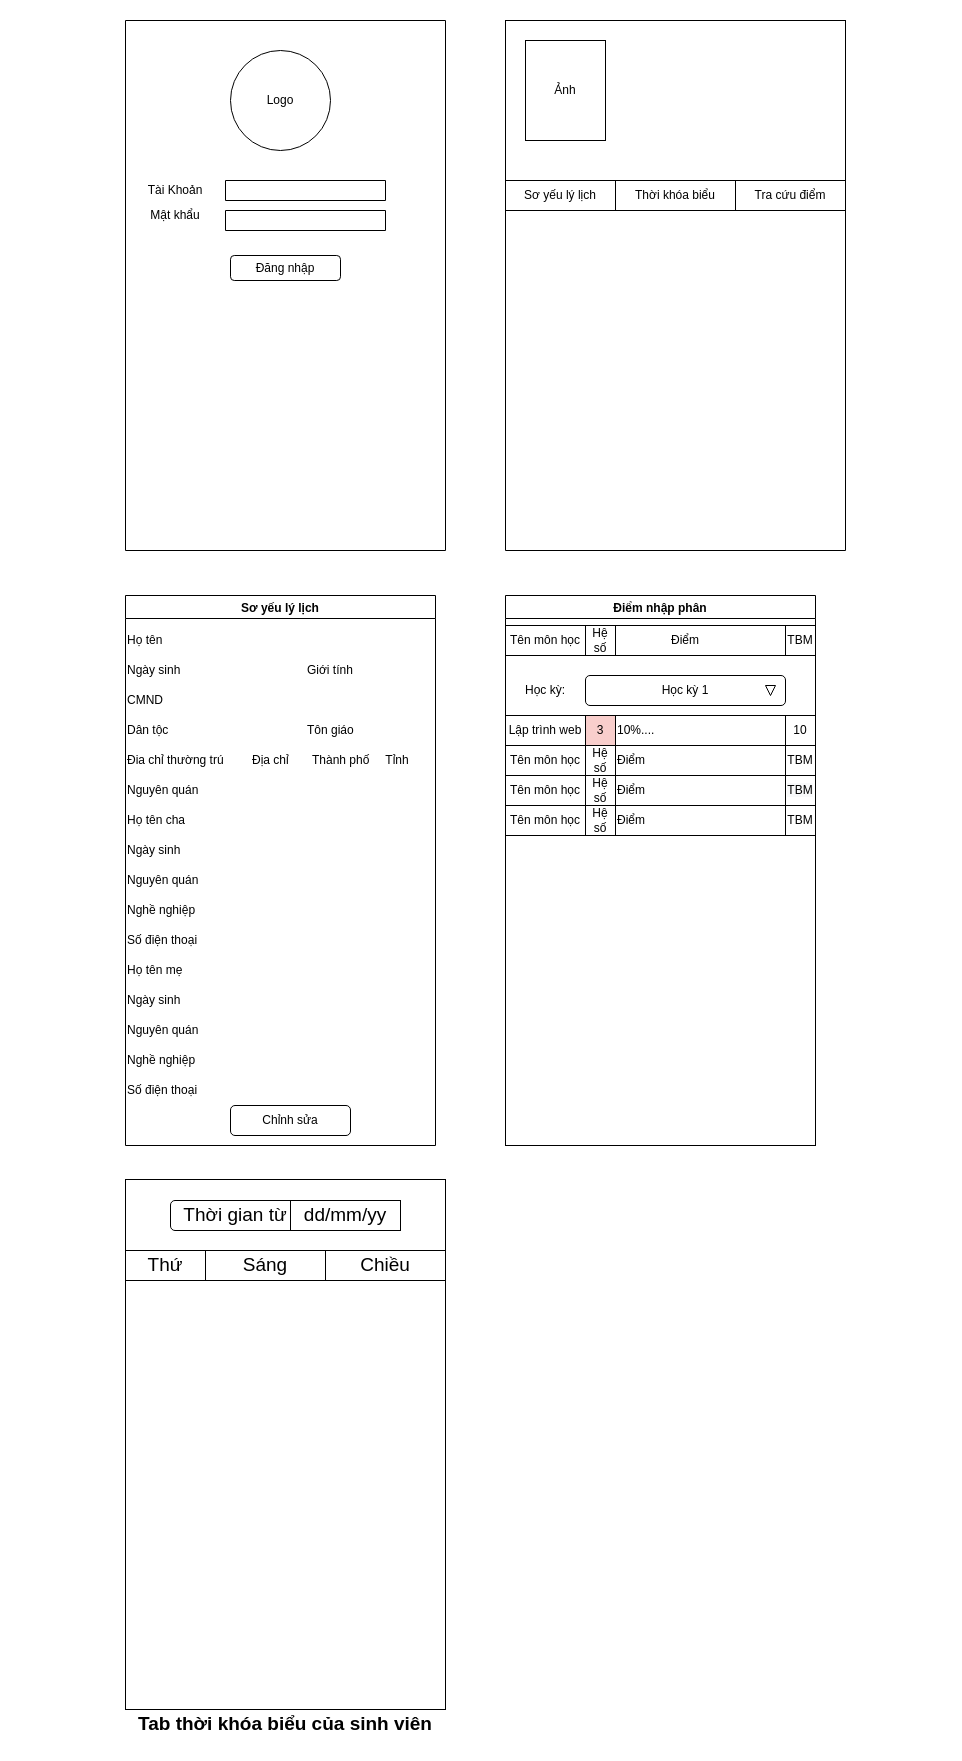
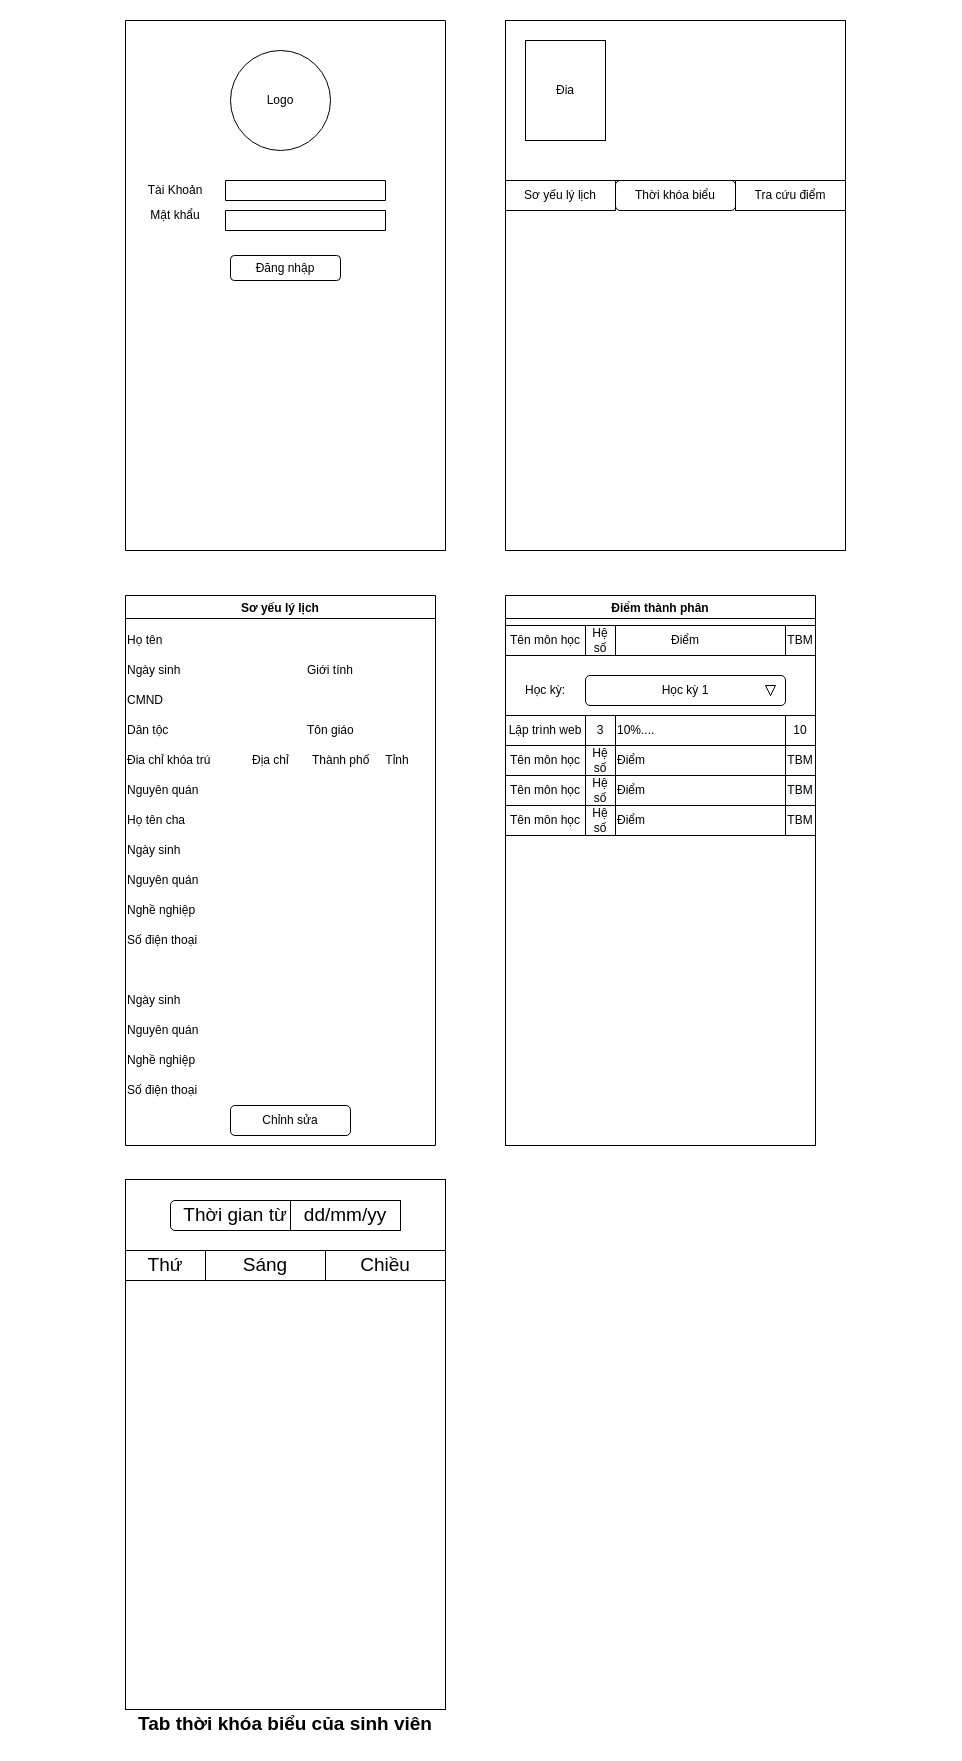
- <mxCell id="9" value="Ảnh" style="rounded=0;whiteSpace=wrap;html=1;" parent="1" vertex="1"><mxGeometry x="525" y="40" width="80" height="100" as="geometry" /></mxCell>
+ <mxCell id="9" value="Đia" style="rounded=0;whiteSpace=wrap;html=1;" parent="1" vertex="1"><mxGeometry x="525" y="40" width="80" height="100" as="geometry" /></mxCell>
- <mxCell id="71" value="Thời khóa biểu" style="rounded=0;whiteSpace=wrap;html=1;" parent="1" vertex="1"><mxGeometry x="615" y="180" width="120" height="30" as="geometry" /></mxCell>
+ <mxCell id="71" value="Thời khóa biểu" style="whiteSpace=wrap;html=1;rounded=1;" parent="1" vertex="1"><mxGeometry x="615" y="180" width="120" height="30" as="geometry" /></mxCell>
- <mxCell id="33" value="Điểm nhập phân" style="swimlane;labelBackgroundColor=none;align=center;" parent="1" vertex="1"><mxGeometry x="505" y="595" width="310" height="550" as="geometry" /></mxCell>
+ <mxCell id="33" value="Điểm thành phân" style="swimlane;labelBackgroundColor=none;align=center;" parent="1" vertex="1"><mxGeometry x="505" y="595" width="310" height="550" as="geometry" /></mxCell>
- <mxCell id="52" value="3" style="rounded=0;whiteSpace=wrap;html=1;labelBackgroundColor=none;align=center;fillColor=#f8cecc;" parent="33" vertex="1"><mxGeometry x="80" y="120" width="30" height="30" as="geometry" /></mxCell>
+ <mxCell id="52" value="3" style="rounded=0;whiteSpace=wrap;html=1;labelBackgroundColor=none;align=center;" parent="33" vertex="1"><mxGeometry x="80" y="120" width="30" height="30" as="geometry" /></mxCell>
- <mxCell id="13" value="Đia chỉ thường trú" style="text;html=1;strokeColor=none;fillColor=none;align=left;verticalAlign=middle;whiteSpace=wrap;rounded=0;labelBackgroundColor=none;" parent="10" vertex="1"><mxGeometry y="150" width="110" height="30" as="geometry" /></mxCell>
+ <mxCell id="13" value="Đia chỉ khóa trú" style="text;html=1;strokeColor=none;fillColor=none;align=left;verticalAlign=middle;whiteSpace=wrap;rounded=0;labelBackgroundColor=none;" parent="10" vertex="1"><mxGeometry y="150" width="110" height="30" as="geometry" /></mxCell>
- <mxCell id="31" value="Họ tên mẹ" style="text;html=1;strokeColor=none;fillColor=none;align=left;verticalAlign=middle;whiteSpace=wrap;rounded=0;labelBackgroundColor=none;" parent="10" vertex="1"><mxGeometry y="360" width="70" height="30" as="geometry" /></mxCell>
